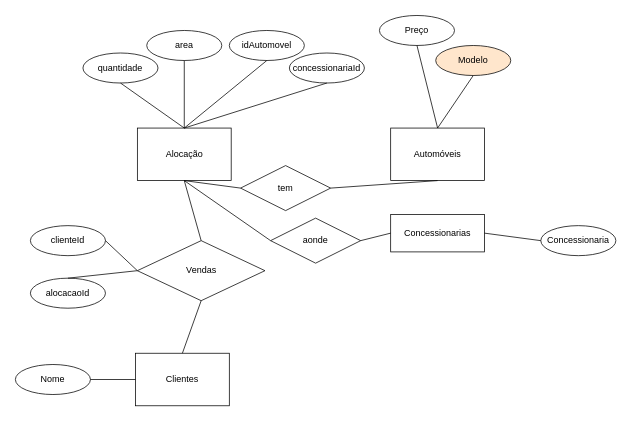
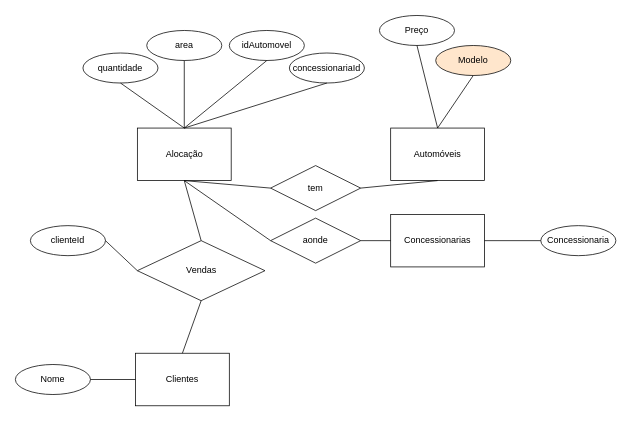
- <mxCell id="22" value="tem" style="shape=rhombus;perimeter=rhombusPerimeter;whiteSpace=wrap;html=1;align=center;" parent="1" vertex="1"><mxGeometry x="320" y="220" width="120" height="60" as="geometry" /></mxCell>
+ <mxCell id="22" value="tem" style="shape=rhombus;perimeter=rhombusPerimeter;whiteSpace=wrap;html=1;align=center;" parent="1" vertex="1"><mxGeometry x="360" y="220" width="120" height="60" as="geometry" /></mxCell>
- <mxCell id="5" value="Concessionarias" style="whiteSpace=wrap;html=1;align=center;" parent="1" vertex="1"><mxGeometry x="520" y="285" width="125" height="50" as="geometry" /></mxCell>
+ <mxCell id="5" value="Concessionarias" style="whiteSpace=wrap;html=1;align=center;" parent="1" vertex="1"><mxGeometry x="520" y="285" width="125" height="70" as="geometry" /></mxCell>
- <mxCell id="32" value="" style="endArrow=none;html=1;rounded=0;entryX=0.5;entryY=0;entryDx=0;entryDy=0;exitX=0;exitY=0.5;exitDx=0;exitDy=0;" edge="1" parent="1" source="28" target="30"><mxGeometry width="50" height="50" relative="1" as="geometry"><mxPoint x="410" y="440" as="sourcePoint" /><mxPoint x="460" y="390" as="targetPoint" /></mxGeometry></mxCell>
- <mxCell id="30" value="alocacaoId" style="ellipse;whiteSpace=wrap;html=1;align=center;" vertex="1" parent="1"><mxGeometry x="40" y="370" width="100" height="40" as="geometry" /></mxCell>
